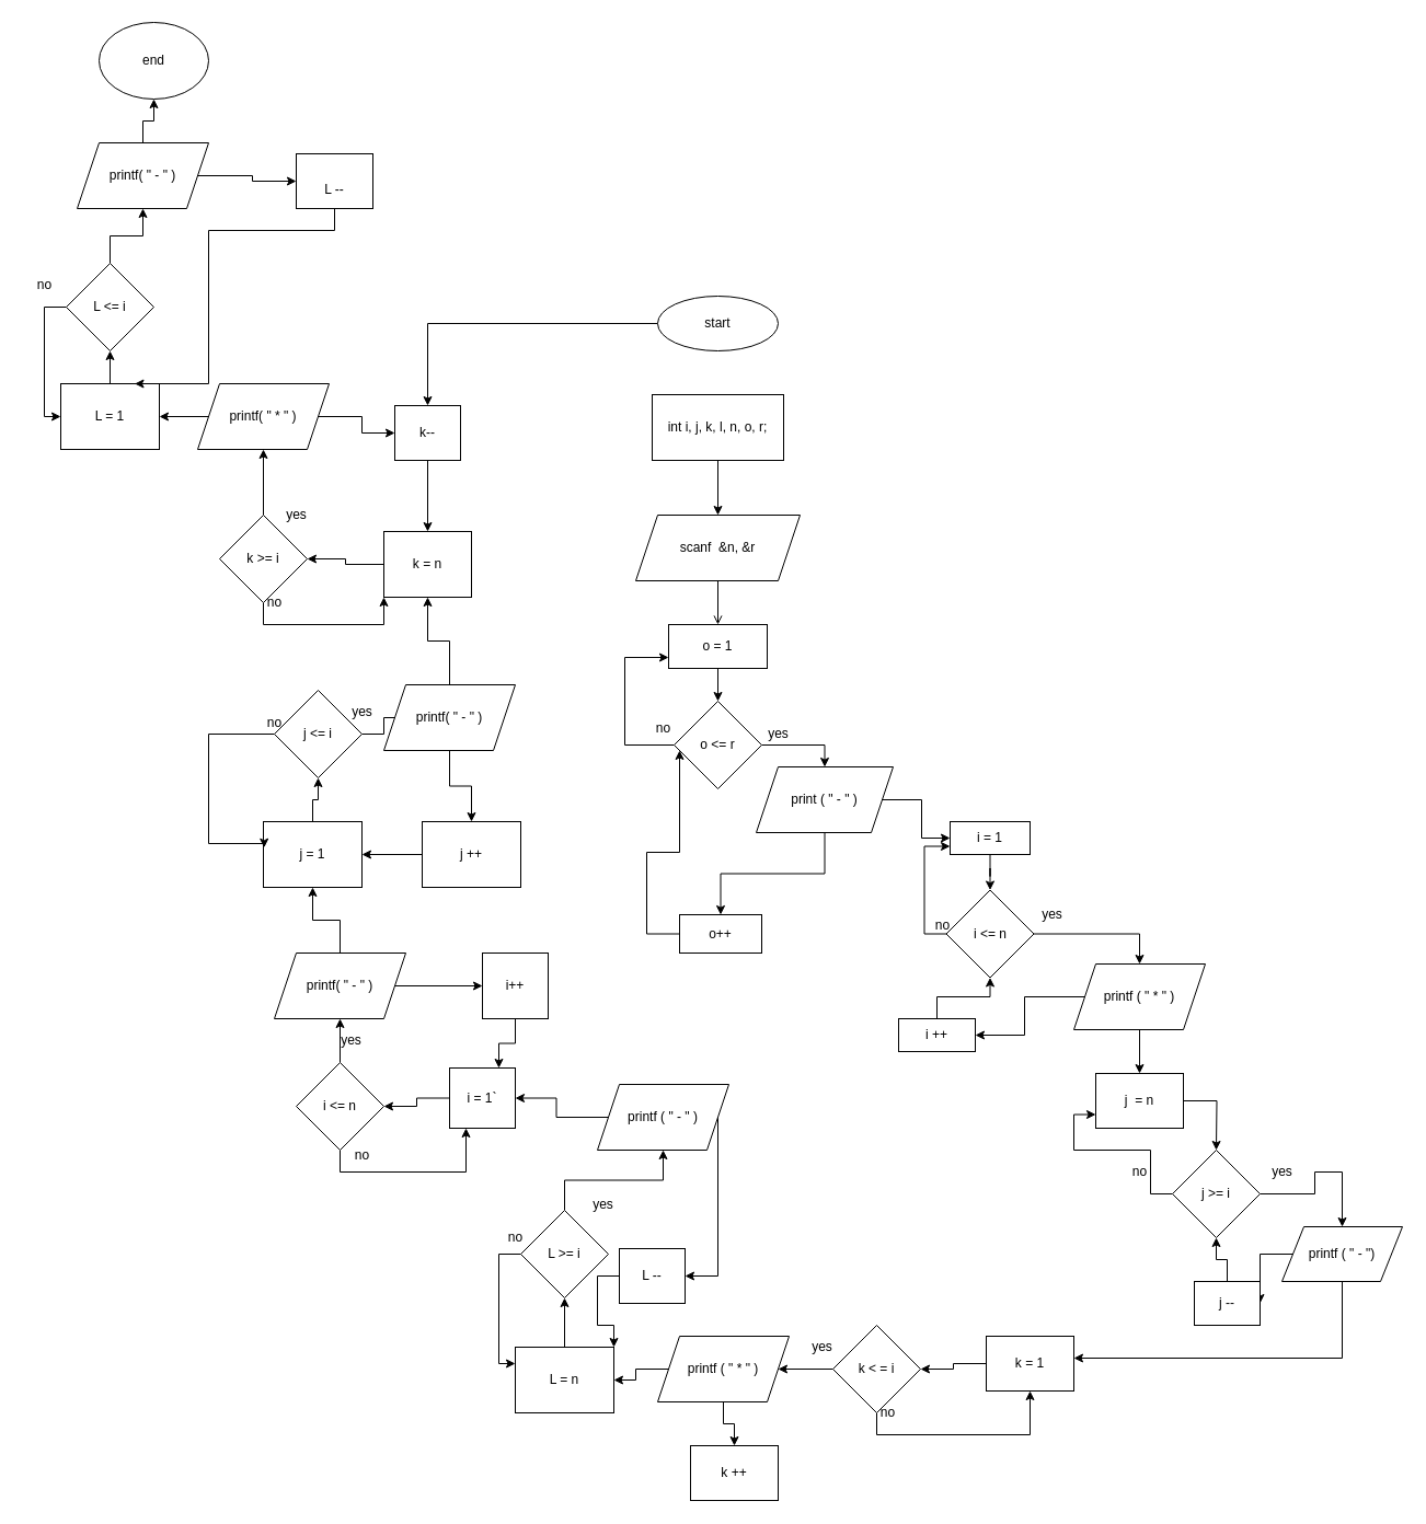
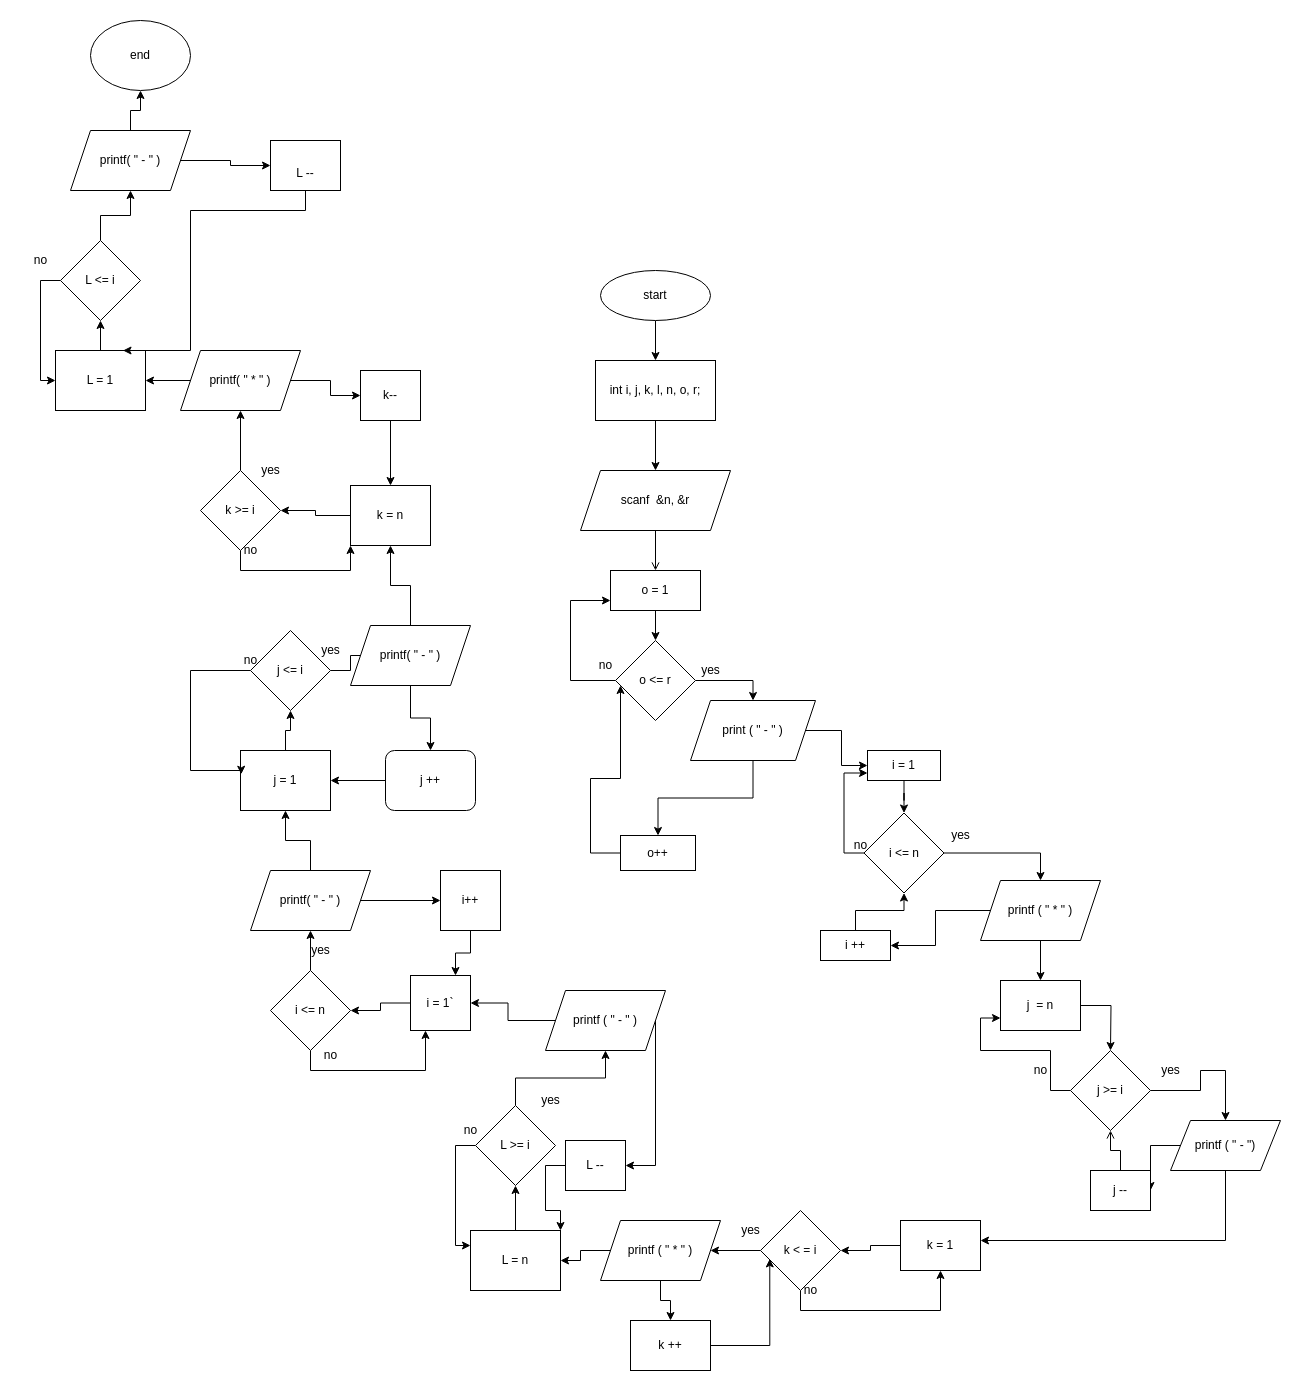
- <mxCell id="2" value="" style="edgeStyle=orthogonalEdgeStyle;rounded=0;orthogonalLoop=1;jettySize=auto;html=1;" edge="1" parent="1" source="3" target="101"><mxGeometry relative="1" as="geometry" /></mxCell>
+ <mxCell id="2" value="" style="edgeStyle=orthogonalEdgeStyle;rounded=0;orthogonalLoop=1;jettySize=auto;html=1;" edge="1" parent="1" source="3" target="5"><mxGeometry relative="1" as="geometry" /></mxCell>
- <mxCell id="90" value="j ++" style="whiteSpace=wrap;html=1;rounded=0;" vertex="1" parent="1"><mxGeometry x="385" y="750" width="90" height="60" as="geometry" /></mxCell>
+ <mxCell id="90" value="j ++" style="whiteSpace=wrap;html=1;rounded=1;" vertex="1" parent="1"><mxGeometry x="385" y="750" width="90" height="60" as="geometry" /></mxCell>
- <mxCell id="40" style="edgeStyle=orthogonalEdgeStyle;rounded=0;orthogonalLoop=1;jettySize=auto;html=1;" edge="1" parent="1" source="41" target="34"><mxGeometry relative="1" as="geometry" /></mxCell>
+ <mxCell id="40" style="edgeStyle=orthogonalEdgeStyle;rounded=0;orthogonalLoop=1;jettySize=auto;html=1;endArrow=open;" edge="1" parent="1" source="41" target="34"><mxGeometry relative="1" as="geometry" /></mxCell>
+ <mxCell id="63" style="edgeStyle=orthogonalEdgeStyle;rounded=0;orthogonalLoop=1;jettySize=auto;html=1;entryX=0.116;entryY=0.605;entryDx=0;entryDy=0;entryPerimeter=0;" edge="1" parent="1" source="64" target="44"><mxGeometry relative="1" as="geometry" /></mxCell>
